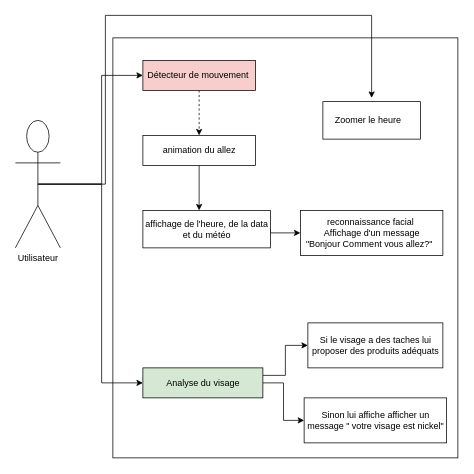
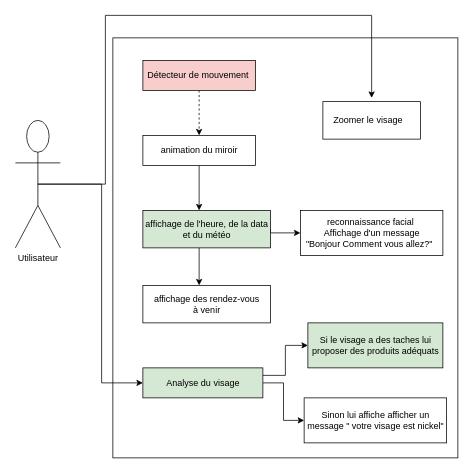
- <mxCell id="3" style="edgeStyle=orthogonalEdgeStyle;rounded=0;orthogonalLoop=1;jettySize=auto;html=1;exitX=0.5;exitY=0.5;exitDx=0;exitDy=0;exitPerimeter=0;entryX=0;entryY=0.5;entryDx=0;entryDy=0;" parent="1" source="6" target="8" edge="1"><mxGeometry relative="1" as="geometry"><mxPoint x="40" y="120" as="targetPoint" /><Array as="points"><mxPoint x="135" y="245" /><mxPoint x="135" y="100" /></Array></mxGeometry></mxCell>
- <mxCell id="21" value="Zoomer le heure&amp;nbsp; &amp;nbsp;" style="html=1;" parent="1" vertex="1"><mxGeometry x="430" y="135" width="130" height="50" as="geometry" /></mxCell>
+ <mxCell id="21" value="Zoomer le visage&amp;nbsp; &amp;nbsp;" style="html=1;" parent="1" vertex="1"><mxGeometry x="430" y="135" width="130" height="50" as="geometry" /></mxCell>
- <mxCell id="10" value="animation du allez" style="html=1;" parent="1" vertex="1"><mxGeometry x="190" y="180" width="150" height="40" as="geometry" /></mxCell>
+ <mxCell id="10" value="animation du miroir" style="html=1;" parent="1" vertex="1"><mxGeometry x="190" y="180" width="150" height="40" as="geometry" /></mxCell>
- <mxCell id="13" value="affichage de l'heure, de la data&lt;br&gt;et du météo" style="html=1;" parent="1" vertex="1"><mxGeometry x="190" y="280" width="170" height="50" as="geometry" /></mxCell>
+ <mxCell id="13" value="affichage de l'heure, de la data&lt;br&gt;et du météo" style="html=1;fillColor=#d5e8d4;" parent="1" vertex="1"><mxGeometry x="190" y="280" width="170" height="50" as="geometry" /></mxCell>
+ <mxCell id="11" value="" style="edgeStyle=orthogonalEdgeStyle;rounded=0;orthogonalLoop=1;jettySize=auto;html=1;" parent="1" source="13" target="14" edge="1"><mxGeometry relative="1" as="geometry"><Array as="points"><mxPoint x="265" y="370" /><mxPoint x="265" y="370" /></Array></mxGeometry></mxCell>
+ <mxCell id="14" value="affichage des rendez-vous &lt;br&gt;à venir" style="html=1;" parent="1" vertex="1"><mxGeometry x="190" y="380" width="170" height="50" as="geometry" /></mxCell>
- <mxCell id="19" value="Si le visage a des taches lui &lt;br&gt;proposer des produits adéquats" style="html=1;" parent="1" vertex="1"><mxGeometry x="410" y="430" width="180" height="60" as="geometry" /></mxCell>
+ <mxCell id="19" value="Si le visage a des taches lui &lt;br&gt;proposer des produits adéquats" style="html=1;fillColor=#d5e8d4;" parent="1" vertex="1"><mxGeometry x="410" y="430" width="180" height="60" as="geometry" /></mxCell>
